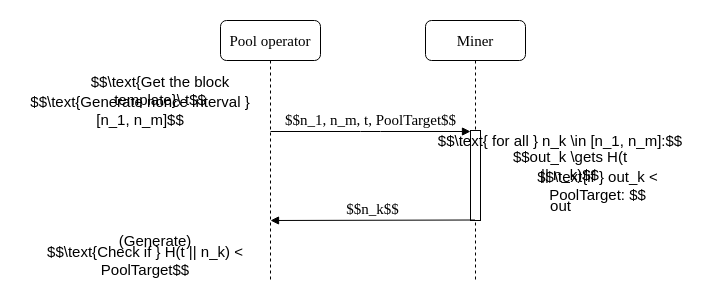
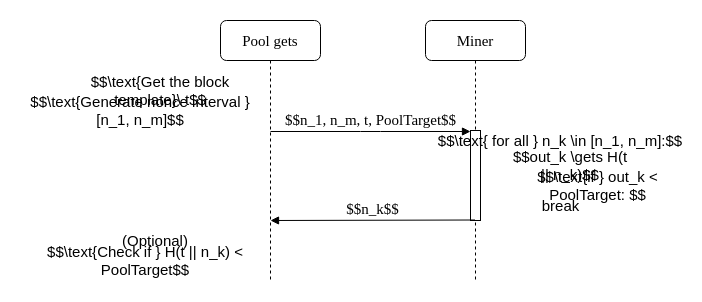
- <mxCell id="4" value="Pool operator" style="shape=umlLifeline;perimeter=lifelinePerimeter;whiteSpace=wrap;html=1;container=1;collapsible=0;recursiveResize=0;outlineConnect=0;rounded=1;shadow=0;comic=0;labelBackgroundColor=none;strokeColor=#000000;strokeWidth=1;fillColor=#FFFFFF;fontFamily=Verdana;fontSize=15;fontColor=#000000;align=center;" parent="1" vertex="1"><mxGeometry x="220" y="20" width="100" height="260" as="geometry" /></mxCell>
+ <mxCell id="4" value="Pool gets" style="shape=umlLifeline;perimeter=lifelinePerimeter;whiteSpace=wrap;html=1;container=1;collapsible=0;recursiveResize=0;outlineConnect=0;rounded=1;shadow=0;comic=0;labelBackgroundColor=none;strokeColor=#000000;strokeWidth=1;fillColor=#FFFFFF;fontFamily=Verdana;fontSize=15;fontColor=#000000;align=center;" parent="1" vertex="1"><mxGeometry x="220" y="20" width="100" height="260" as="geometry" /></mxCell>
- <mxCell id="12" value="out" style="text;html=1;strokeColor=none;fillColor=none;align=center;verticalAlign=middle;whiteSpace=wrap;rounded=0;fontSize=15;" parent="1" vertex="1"><mxGeometry x="532.5" y="195" width="55" height="20" as="geometry" /></mxCell>
+ <mxCell id="12" value="break" style="text;html=1;strokeColor=none;fillColor=none;align=center;verticalAlign=middle;whiteSpace=wrap;rounded=0;fontSize=15;" parent="1" vertex="1"><mxGeometry x="532.5" y="195" width="55" height="20" as="geometry" /></mxCell>
- <mxCell id="14" value="(Generate)" style="text;html=1;strokeColor=none;fillColor=none;align=center;verticalAlign=middle;whiteSpace=wrap;rounded=0;fontSize=15;" parent="1" vertex="1"><mxGeometry x="120" y="230" width="70" height="20" as="geometry" /></mxCell>
+ <mxCell id="14" value="(Optional)" style="text;html=1;strokeColor=none;fillColor=none;align=center;verticalAlign=middle;whiteSpace=wrap;rounded=0;fontSize=15;" parent="1" vertex="1"><mxGeometry x="120" y="230" width="70" height="20" as="geometry" /></mxCell>
